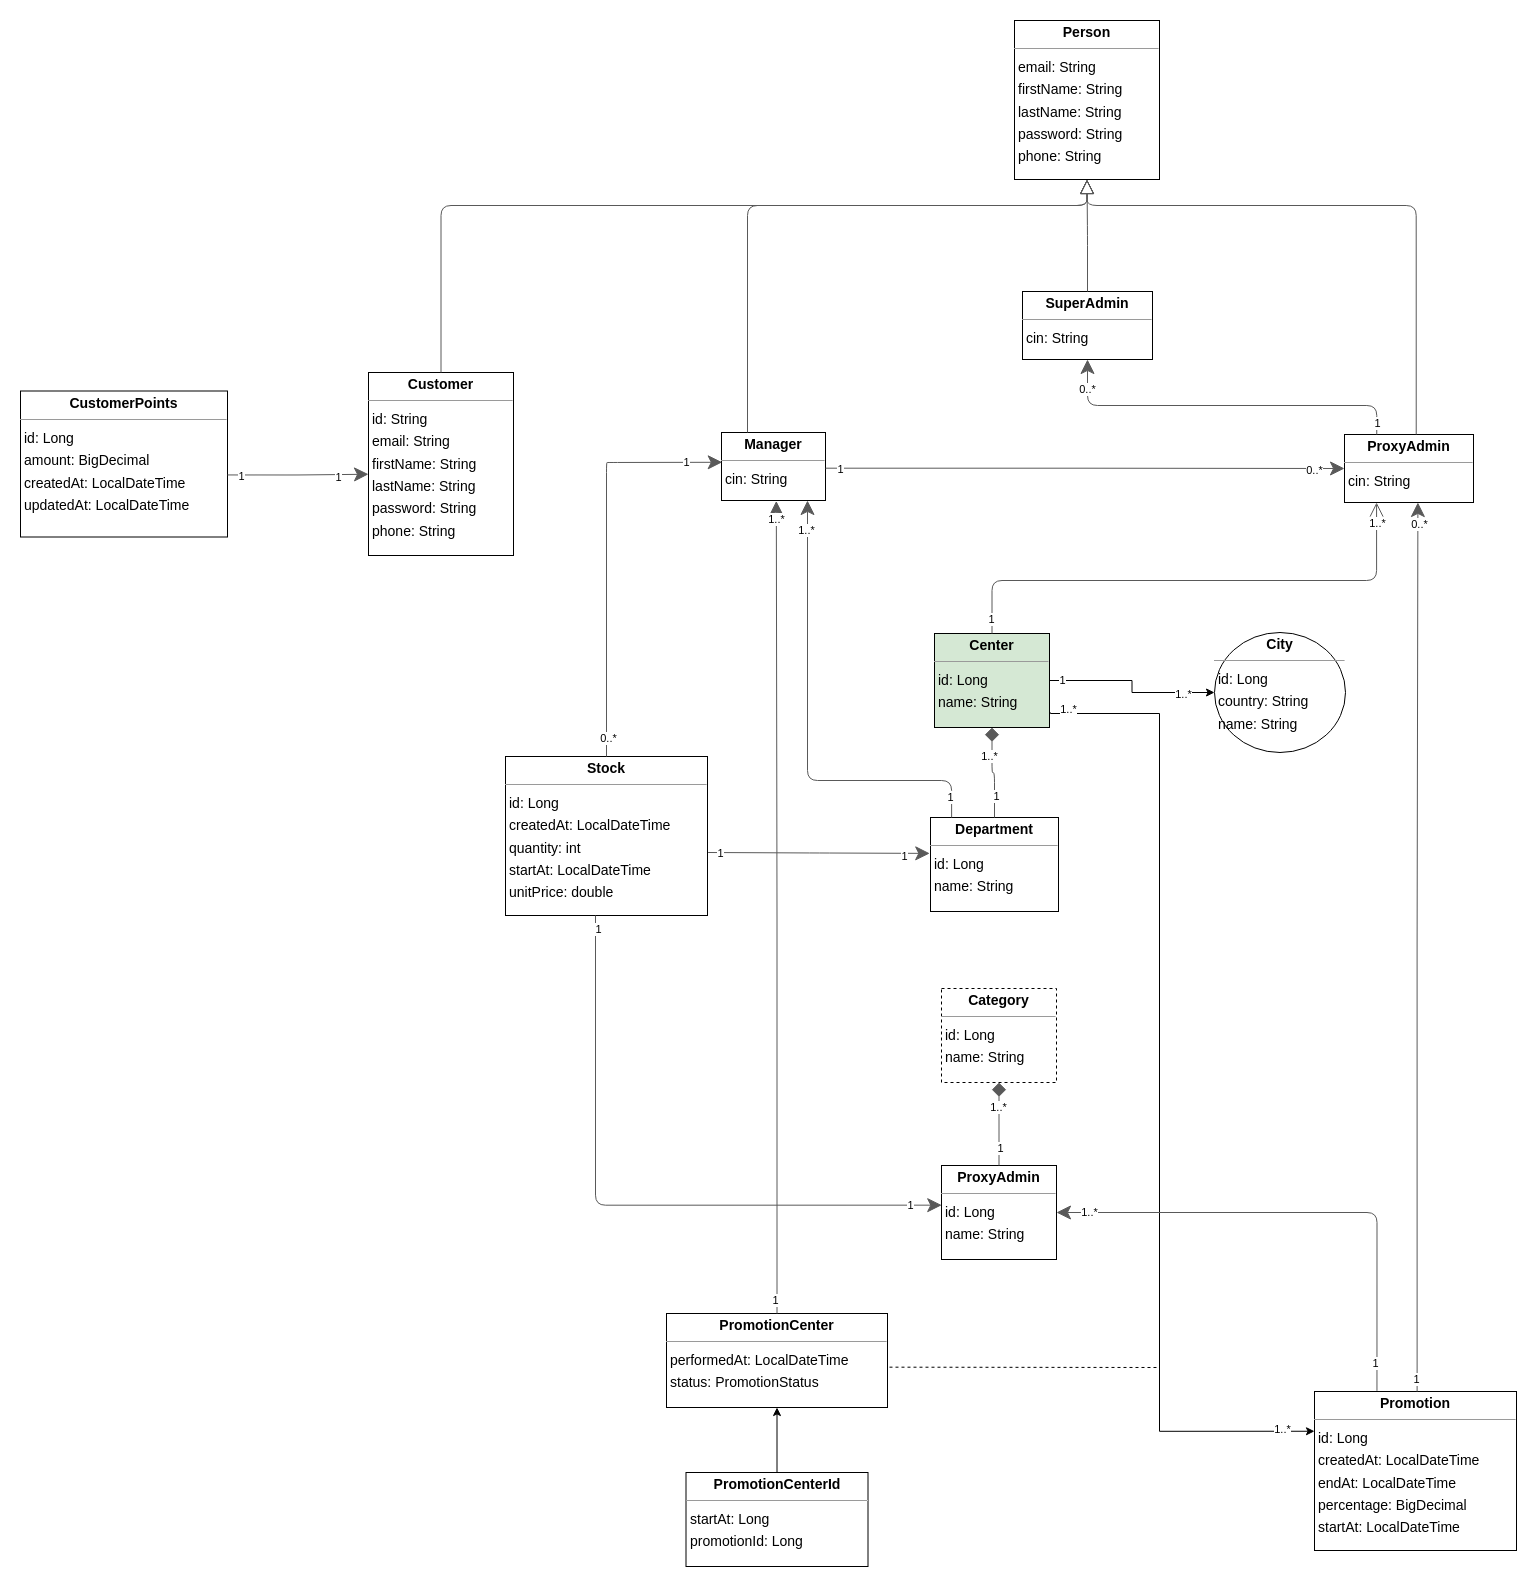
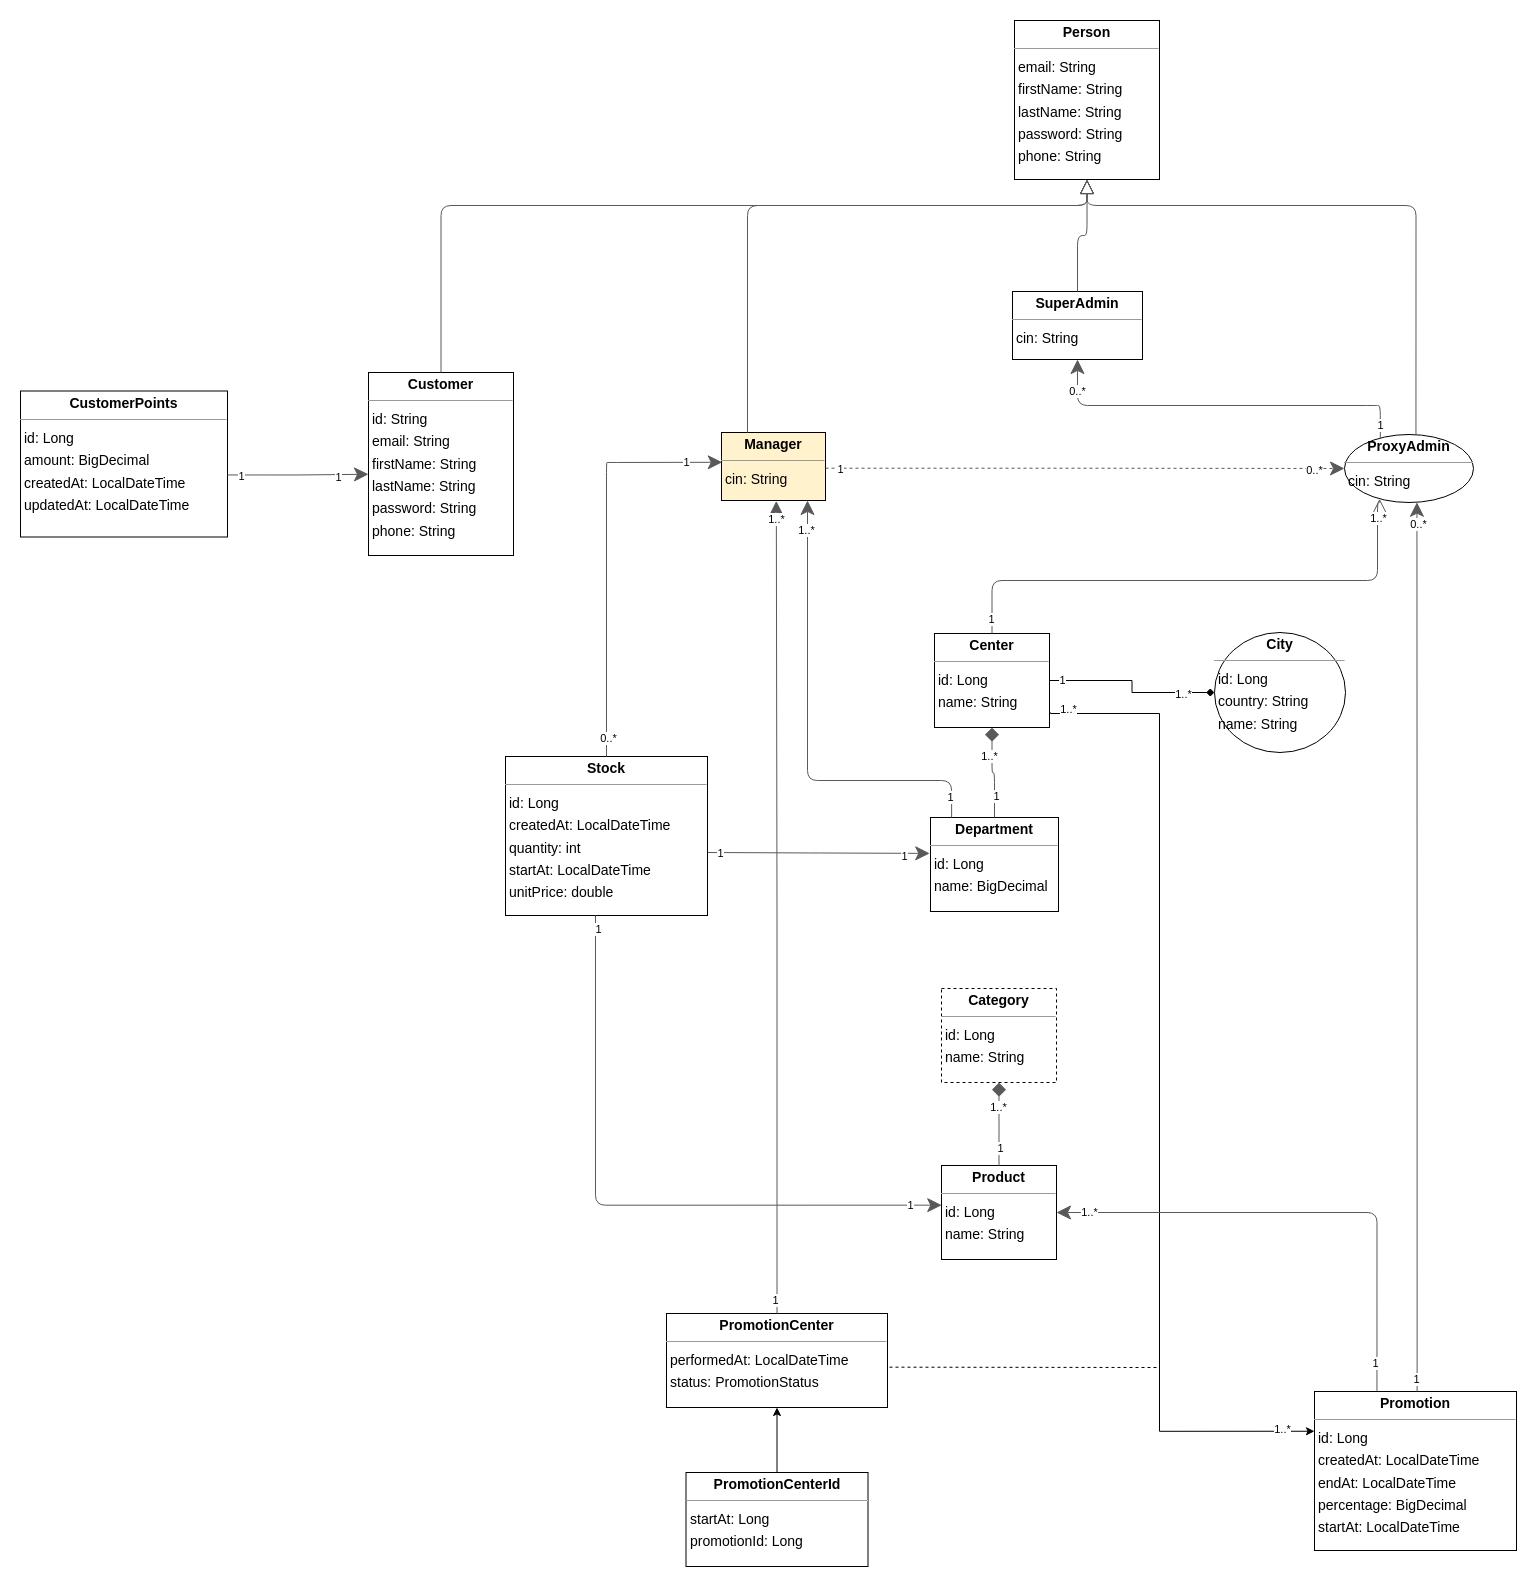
- <mxCell id="23" value="&lt;p style=&quot;margin:0px;margin-top:4px;text-align:center;&quot;&gt;&lt;b&gt;SuperAdmin&lt;/b&gt;&lt;/p&gt;&lt;hr size=&quot;1&quot;/&gt;&lt;p style=&quot;margin:0 0 0 4px;line-height:1.6;&quot;&gt; cin:  String &lt;/p&gt;" style="verticalAlign=top;align=left;overflow=fill;fontSize=14;fontFamily=Helvetica;html=1;rounded=0;shadow=0;comic=0;labelBackgroundColor=none;strokeWidth=1;" parent="1" vertex="1"><mxGeometry x="1022" y="291" width="130" height="68" as="geometry" /></mxCell>
+ <mxCell id="23" value="&lt;p style=&quot;margin:0px;margin-top:4px;text-align:center;&quot;&gt;&lt;b&gt;SuperAdmin&lt;/b&gt;&lt;/p&gt;&lt;hr size=&quot;1&quot;/&gt;&lt;p style=&quot;margin:0 0 0 4px;line-height:1.6;&quot;&gt; cin:  String &lt;/p&gt;" style="verticalAlign=top;align=left;overflow=fill;fontSize=14;fontFamily=Helvetica;html=1;rounded=0;shadow=0;comic=0;labelBackgroundColor=none;strokeWidth=1;" parent="1" vertex="1"><mxGeometry x="1012" y="291" width="130" height="68" as="geometry" /></mxCell>
- <mxCell id="14" value="&lt;p style=&quot;margin:0px;margin-top:4px;text-align:center;&quot;&gt;&lt;b&gt;Manager&lt;/b&gt;&lt;/p&gt;&lt;hr size=&quot;1&quot;/&gt;&lt;p style=&quot;margin:0 0 0 4px;line-height:1.6;&quot;&gt; cin:  String &lt;/p&gt;" style="verticalAlign=top;align=left;overflow=fill;fontSize=14;fontFamily=Helvetica;html=1;rounded=0;shadow=0;comic=0;labelBackgroundColor=none;strokeWidth=1;" parent="1" vertex="1"><mxGeometry x="721" y="432" width="104" height="68" as="geometry" /></mxCell>
+ <mxCell id="14" value="&lt;p style=&quot;margin:0px;margin-top:4px;text-align:center;&quot;&gt;&lt;b&gt;Manager&lt;/b&gt;&lt;/p&gt;&lt;hr size=&quot;1&quot;/&gt;&lt;p style=&quot;margin:0 0 0 4px;line-height:1.6;&quot;&gt; cin:  String &lt;/p&gt;" style="verticalAlign=top;align=left;overflow=fill;fontSize=14;fontFamily=Helvetica;html=1;rounded=0;shadow=0;comic=0;labelBackgroundColor=none;strokeWidth=1;fillColor=#fff2cc;" parent="1" vertex="1"><mxGeometry x="721" y="432" width="104" height="68" as="geometry" /></mxCell>
- <mxCell id="38" value="" style="html=1;rounded=1;edgeStyle=orthogonalEdgeStyle;dashed=0;startArrow=none;endArrow=classic;endSize=12;strokeColor=#595959;exitX=1.000;exitY=0.525;exitDx=0;exitDy=0;entryX=0.000;entryY=0.500;entryDx=0;entryDy=0;" parent="1" source="14" target="21" edge="1"><mxGeometry width="50" height="50" relative="1" as="geometry"><Array as="points" /></mxGeometry></mxCell>
+ <mxCell id="38" value="" style="html=1;rounded=1;edgeStyle=orthogonalEdgeStyle;dashed=1;startArrow=none;endArrow=classic;endSize=12;strokeColor=#595959;exitX=1.000;exitY=0.525;exitDx=0;exitDy=0;entryX=0.000;entryY=0.500;entryDx=0;entryDy=0;" parent="1" source="14" target="21" edge="1"><mxGeometry width="50" height="50" relative="1" as="geometry"><Array as="points" /></mxGeometry></mxCell>
- <mxCell id="21" value="&lt;p style=&quot;margin:0px;margin-top:4px;text-align:center;&quot;&gt;&lt;b&gt;ProxyAdmin&lt;/b&gt;&lt;/p&gt;&lt;hr size=&quot;1&quot;/&gt;&lt;p style=&quot;margin:0 0 0 4px;line-height:1.6;&quot;&gt; cin:  String &lt;/p&gt;" style="verticalAlign=top;align=left;overflow=fill;fontSize=14;fontFamily=Helvetica;html=1;rounded=0;shadow=0;comic=0;labelBackgroundColor=none;strokeWidth=1;" parent="1" vertex="1"><mxGeometry x="1344" y="434" width="129" height="68" as="geometry" /></mxCell>
+ <mxCell id="21" value="&lt;p style=&quot;margin:0px;margin-top:4px;text-align:center;&quot;&gt;&lt;b&gt;ProxyAdmin&lt;/b&gt;&lt;/p&gt;&lt;hr size=&quot;1&quot;/&gt;&lt;p style=&quot;margin:0 0 0 4px;line-height:1.6;&quot;&gt; cin:  String &lt;/p&gt;" style="ellipse;verticalAlign=top;align=left;overflow=fill;fontSize=14;fontFamily=Helvetica;html=1;shadow=0;comic=0;labelBackgroundColor=none;strokeWidth=1;" parent="1" vertex="1"><mxGeometry x="1344" y="434" width="129" height="68" as="geometry" /></mxCell>
- <mxCell id="9" value="&lt;p style=&quot;margin:0px;margin-top:4px;text-align:center;&quot;&gt;&lt;b&gt;Center&lt;/b&gt;&lt;/p&gt;&lt;hr size=&quot;1&quot;/&gt;&lt;p style=&quot;margin:0 0 0 4px;line-height:1.6;&quot;&gt; id:  Long &lt;br/&gt; name:  String &lt;/p&gt;" style="verticalAlign=top;align=left;overflow=fill;fontSize=14;fontFamily=Helvetica;html=1;rounded=0;shadow=0;comic=0;labelBackgroundColor=none;strokeWidth=1;fillColor=#d5e8d4;" parent="1" vertex="1"><mxGeometry x="934" y="633" width="115" height="94" as="geometry" /></mxCell>
+ <mxCell id="9" value="&lt;p style=&quot;margin:0px;margin-top:4px;text-align:center;&quot;&gt;&lt;b&gt;Center&lt;/b&gt;&lt;/p&gt;&lt;hr size=&quot;1&quot;/&gt;&lt;p style=&quot;margin:0 0 0 4px;line-height:1.6;&quot;&gt; id:  Long &lt;br/&gt; name:  String &lt;/p&gt;" style="verticalAlign=top;align=left;overflow=fill;fontSize=14;fontFamily=Helvetica;html=1;rounded=0;shadow=0;comic=0;labelBackgroundColor=none;strokeWidth=1;" parent="1" vertex="1"><mxGeometry x="934" y="633" width="115" height="94" as="geometry" /></mxCell>
- <mxCell id="65" style="edgeStyle=orthogonalEdgeStyle;rounded=0;orthogonalLoop=1;jettySize=auto;html=1;entryX=0;entryY=0.5;entryDx=0;entryDy=0;" edge="1" parent="1" source="9" target="10"><mxGeometry relative="1" as="geometry" /></mxCell>
+ <mxCell id="65" style="edgeStyle=orthogonalEdgeStyle;rounded=0;orthogonalLoop=1;jettySize=auto;html=1;entryX=0;entryY=0.5;entryDx=0;entryDy=0;endArrow=diamond;" edge="1" parent="1" source="9" target="10"><mxGeometry relative="1" as="geometry" /></mxCell>
- <mxCell id="13" value="&lt;p style=&quot;margin:0px;margin-top:4px;text-align:center;&quot;&gt;&lt;b&gt;Department&lt;/b&gt;&lt;/p&gt;&lt;hr size=&quot;1&quot;/&gt;&lt;p style=&quot;margin:0 0 0 4px;line-height:1.6;&quot;&gt; id:  Long &lt;br/&gt; name:  String &lt;/p&gt;" style="verticalAlign=top;align=left;overflow=fill;fontSize=14;fontFamily=Helvetica;html=1;rounded=0;shadow=0;comic=0;labelBackgroundColor=none;strokeWidth=1;" parent="1" vertex="1"><mxGeometry x="930" y="817" width="128" height="94" as="geometry" /></mxCell>
+ <mxCell id="13" value="&lt;p style=&quot;margin:0px;margin-top:4px;text-align:center;&quot;&gt;&lt;b&gt;Department&lt;/b&gt;&lt;/p&gt;&lt;hr size=&quot;1&quot;/&gt;&lt;p style=&quot;margin:0 0 0 4px;line-height:1.6;&quot;&gt; id:  Long &lt;br/&gt; name:  BigDecimal &lt;/p&gt;" style="verticalAlign=top;align=left;overflow=fill;fontSize=14;fontFamily=Helvetica;html=1;rounded=0;shadow=0;comic=0;labelBackgroundColor=none;strokeWidth=1;" parent="1" vertex="1"><mxGeometry x="930" y="817" width="128" height="94" as="geometry" /></mxCell>
- <mxCell id="16" value="&lt;p style=&quot;margin:0px;margin-top:4px;text-align:center;&quot;&gt;&lt;b&gt;ProxyAdmin&lt;/b&gt;&lt;/p&gt;&lt;hr size=&quot;1&quot;/&gt;&lt;p style=&quot;margin:0 0 0 4px;line-height:1.6;&quot;&gt; id:  Long &lt;br/&gt; name:  String &lt;/p&gt;" style="verticalAlign=top;align=left;overflow=fill;fontSize=14;fontFamily=Helvetica;html=1;rounded=0;shadow=0;comic=0;labelBackgroundColor=none;strokeWidth=1;" parent="1" vertex="1"><mxGeometry x="941" y="1165" width="115" height="94" as="geometry" /></mxCell>
+ <mxCell id="16" value="&lt;p style=&quot;margin:0px;margin-top:4px;text-align:center;&quot;&gt;&lt;b&gt;Product&lt;/b&gt;&lt;/p&gt;&lt;hr size=&quot;1&quot;/&gt;&lt;p style=&quot;margin:0 0 0 4px;line-height:1.6;&quot;&gt; id:  Long &lt;br/&gt; name:  String &lt;/p&gt;" style="verticalAlign=top;align=left;overflow=fill;fontSize=14;fontFamily=Helvetica;html=1;rounded=0;shadow=0;comic=0;labelBackgroundColor=none;strokeWidth=1;" parent="1" vertex="1"><mxGeometry x="941" y="1165" width="115" height="94" as="geometry" /></mxCell>
